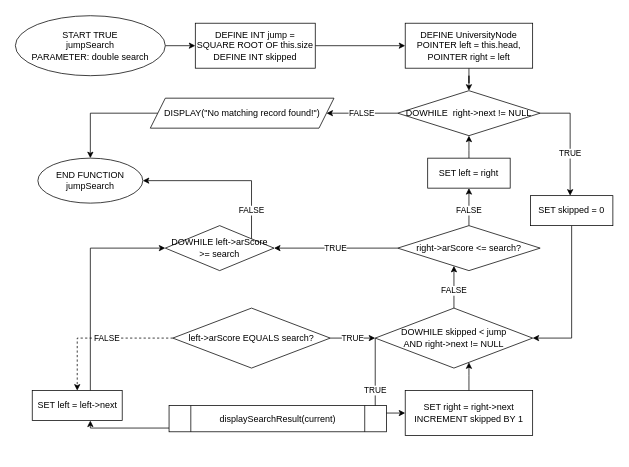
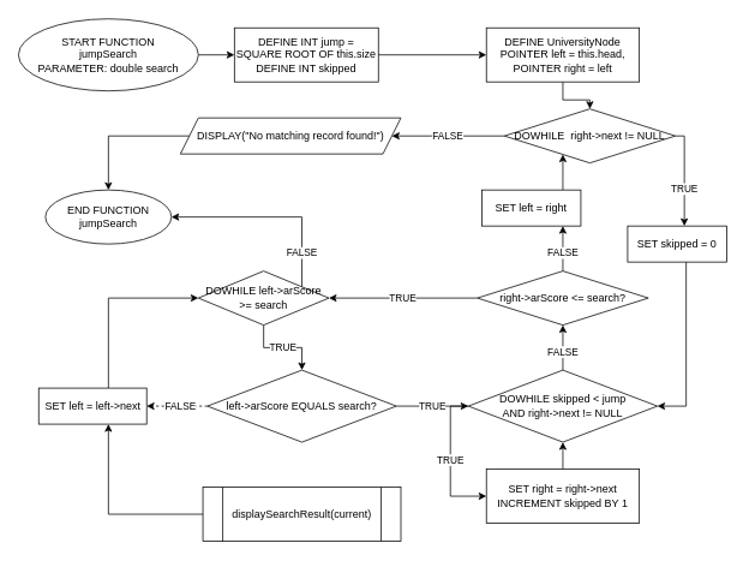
- <mxCell id="3" value="START TRUE&lt;br&gt;jumpSearch&lt;br&gt;PARAMETER: double search" style="ellipse;whiteSpace=wrap;html=1;" parent="1" vertex="1"><mxGeometry x="20" y="20" width="200" height="80" as="geometry" /></mxCell>
+ <mxCell id="3" value="START FUNCTION&lt;br&gt;jumpSearch&lt;br&gt;PARAMETER: double search" style="ellipse;whiteSpace=wrap;html=1;" parent="1" vertex="1"><mxGeometry x="20" y="20" width="200" height="80" as="geometry" /></mxCell>
- <mxCell id="10" value="DOWHILE&amp;nbsp; right-&amp;gt;next != NULL" style="rhombus;whiteSpace=wrap;html=1;" parent="1" vertex="1"><mxGeometry x="530" y="120" width="190" height="60" as="geometry" /></mxCell>
+ <mxCell id="10" value="DOWHILE&amp;nbsp; right-&amp;gt;next != NULL" style="rhombus;whiteSpace=wrap;html=1;" parent="1" vertex="1"><mxGeometry x="560" y="120" width="190" height="60" as="geometry" /></mxCell>
- <mxCell id="22" value="SET left = right" style="whiteSpace=wrap;html=1;" parent="1" vertex="1"><mxGeometry x="570" y="210" width="110" height="40" as="geometry" /></mxCell>
+ <mxCell id="22" value="SET left = right" style="whiteSpace=wrap;html=1;" parent="1" vertex="1"><mxGeometry x="535" y="210" width="110" height="40" as="geometry" /></mxCell>
- <mxCell id="15" value="SET skipped = 0" style="whiteSpace=wrap;html=1;" parent="1" vertex="1"><mxGeometry x="707" y="260" width="110" height="40" as="geometry" /></mxCell>
+ <mxCell id="15" value="SET skipped = 0" style="whiteSpace=wrap;html=1;" parent="1" vertex="1"><mxGeometry x="697" y="250" width="110" height="40" as="geometry" /></mxCell>
+ <mxCell id="26" value="TRUE" style="edgeStyle=orthogonalEdgeStyle;rounded=0;orthogonalLoop=1;jettySize=auto;html=1;" parent="1" source="28" target="33" edge="1"><mxGeometry relative="1" as="geometry" /></mxCell>
- <mxCell id="13" value="DOWHILE skipped &amp;lt; jump &lt;br&gt;AND right-&amp;gt;next != NULL" style="rhombus;whiteSpace=wrap;html=1;" parent="1" vertex="1"><mxGeometry x="500" y="410" width="210" height="80" as="geometry" /></mxCell>
+ <mxCell id="13" value="DOWHILE skipped &amp;lt; jump &lt;br&gt;AND right-&amp;gt;next != NULL" style="rhombus;whiteSpace=wrap;html=1;" parent="1" vertex="1"><mxGeometry x="520" y="410" width="210" height="80" as="geometry" /></mxCell>
- <mxCell id="35" value="SET left = left-&amp;gt;next" style="whiteSpace=wrap;html=1;" parent="1" vertex="1"><mxGeometry x="42.5" y="520" width="120" height="40" as="geometry" /></mxCell>
+ <mxCell id="35" value="SET left = left-&amp;gt;next" style="whiteSpace=wrap;html=1;" parent="1" vertex="1"><mxGeometry x="42.5" y="430" width="120" height="40" as="geometry" /></mxCell>
- <mxCell id="30" value="displaySearchResult(current)" style="shape=process;whiteSpace=wrap;html=1;backgroundOutline=1;" parent="1" vertex="1"><mxGeometry x="225" y="540" width="290" height="35" as="geometry" /></mxCell>
+ <mxCell id="30" value="displaySearchResult(current)" style="shape=process;whiteSpace=wrap;html=1;backgroundOutline=1;" parent="1" vertex="1"><mxGeometry x="225" y="540" width="220" height="60" as="geometry" /></mxCell>
